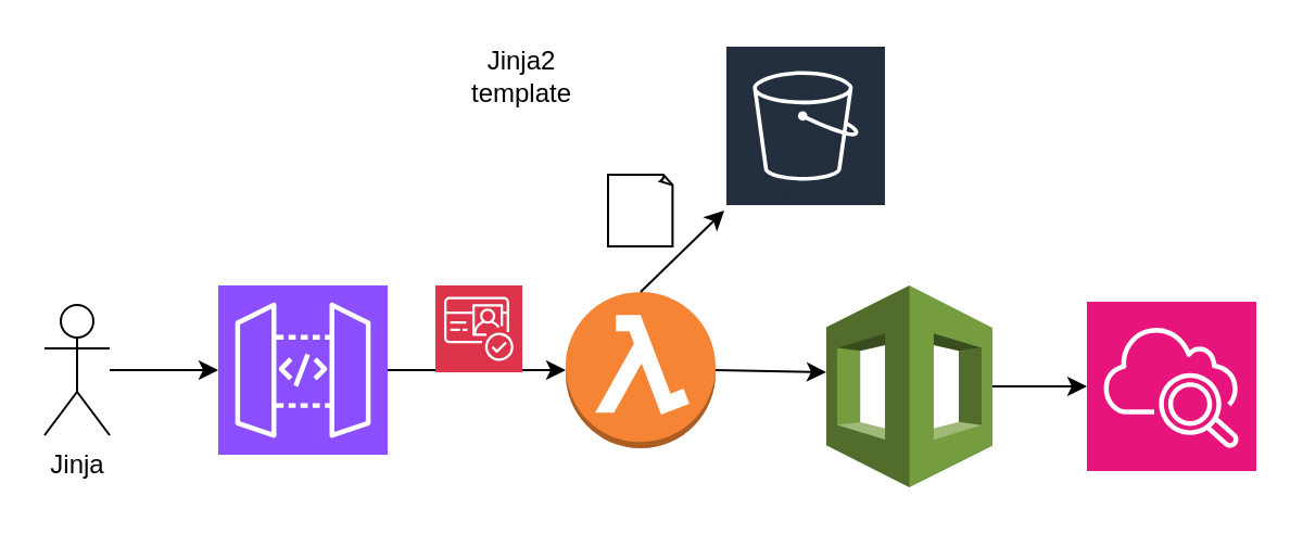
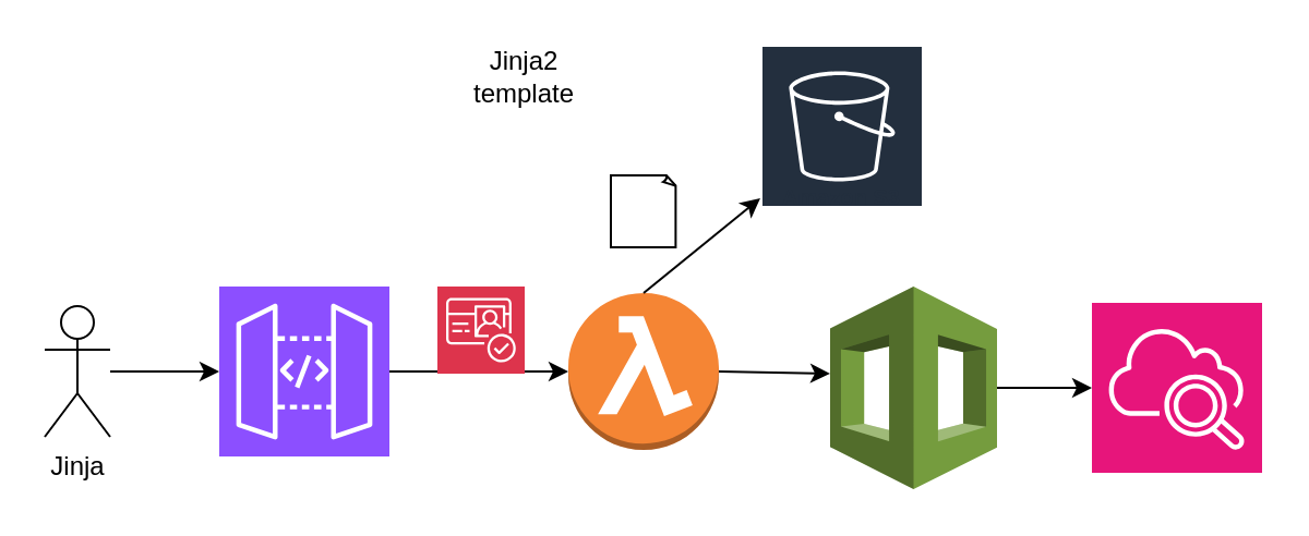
- <mxCell id="5" value="Amazon S3" style="sketch=0;outlineConnect=0;fontColor=#232F3E;gradientColor=none;strokeColor=#ffffff;fillColor=#232F3E;dashed=0;verticalLabelPosition=middle;verticalAlign=bottom;align=center;html=1;whiteSpace=wrap;fontSize=10;fontStyle=1;spacing=3;shape=mxgraph.aws4.productIcon;prIcon=mxgraph.aws4.s3;" vertex="1" parent="1"><mxGeometry x="333" y="20" width="75" height="80" as="geometry" /></mxCell>
+ <mxCell id="5" value="Amazon S3" style="sketch=0;outlineConnect=0;fontColor=#232F3E;gradientColor=none;strokeColor=#ffffff;fillColor=#232F3E;dashed=0;verticalLabelPosition=middle;verticalAlign=bottom;align=center;html=1;whiteSpace=wrap;fontSize=10;fontStyle=1;spacing=3;shape=mxgraph.aws4.productIcon;prIcon=mxgraph.aws4.s3;" vertex="1" parent="1"><mxGeometry x="348" y="20" width="75" height="80" as="geometry" /></mxCell>
